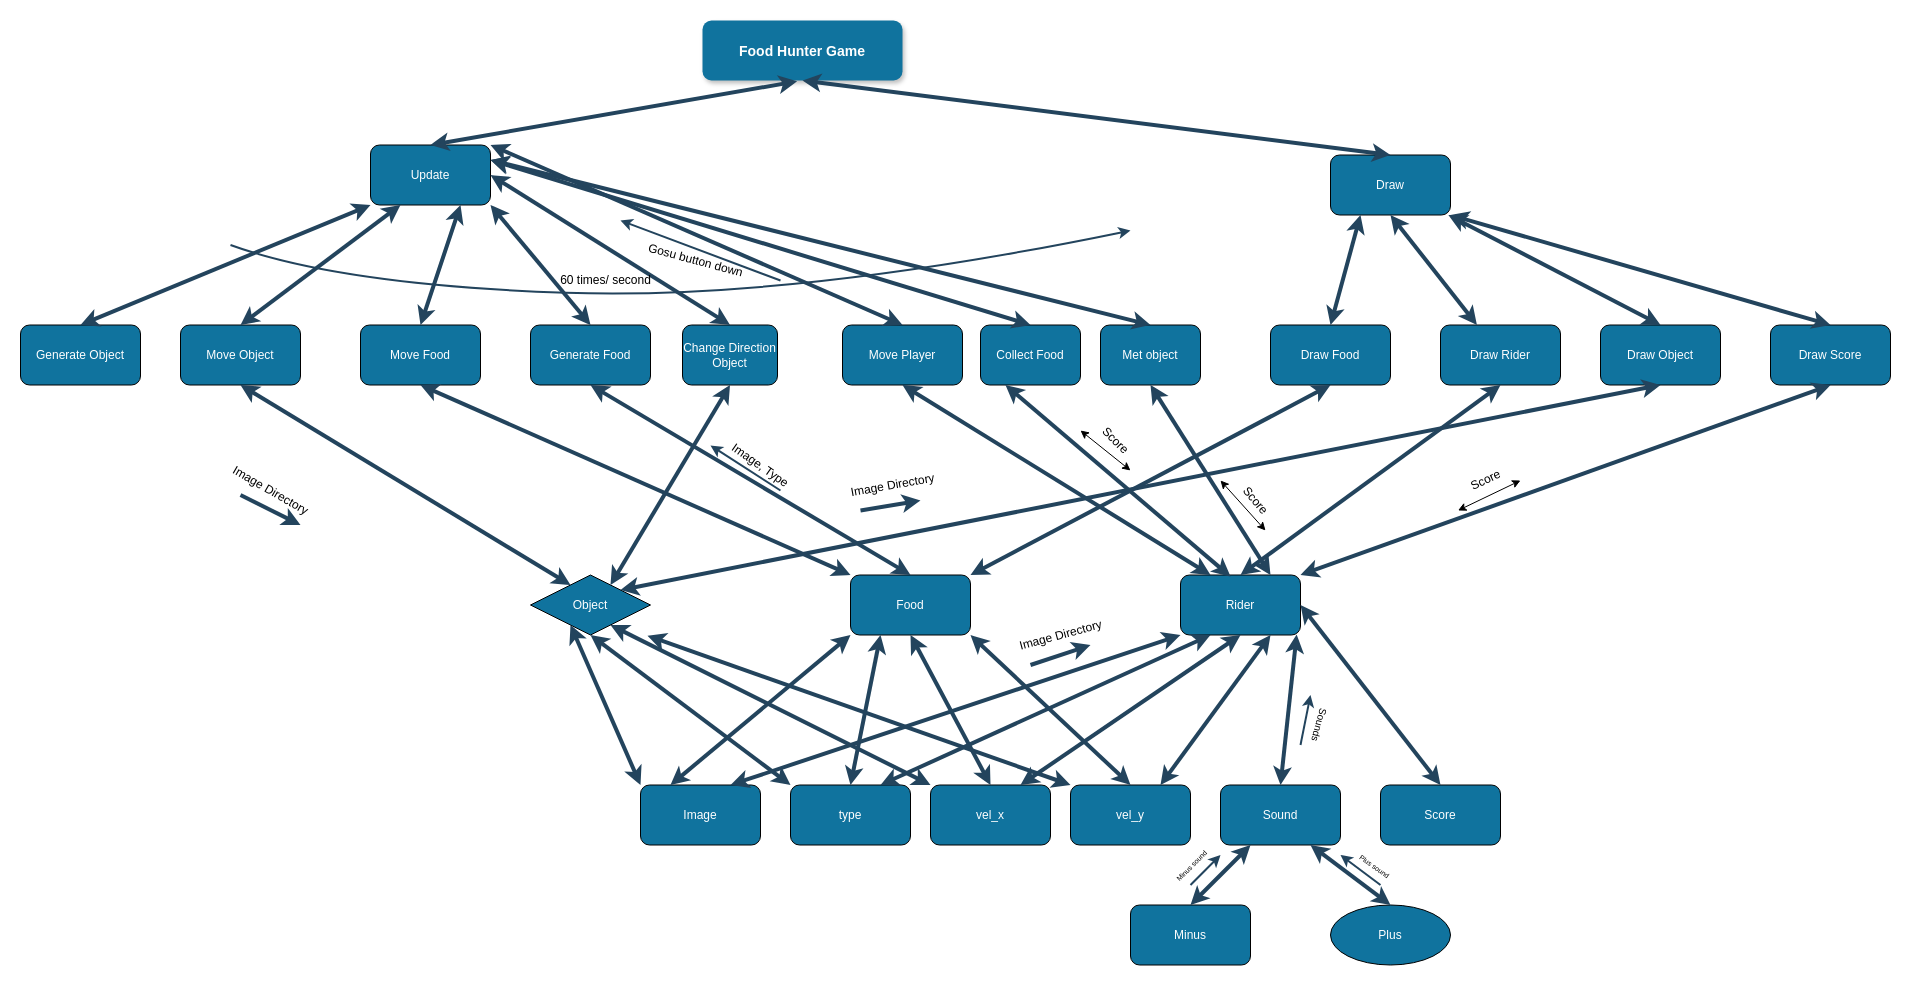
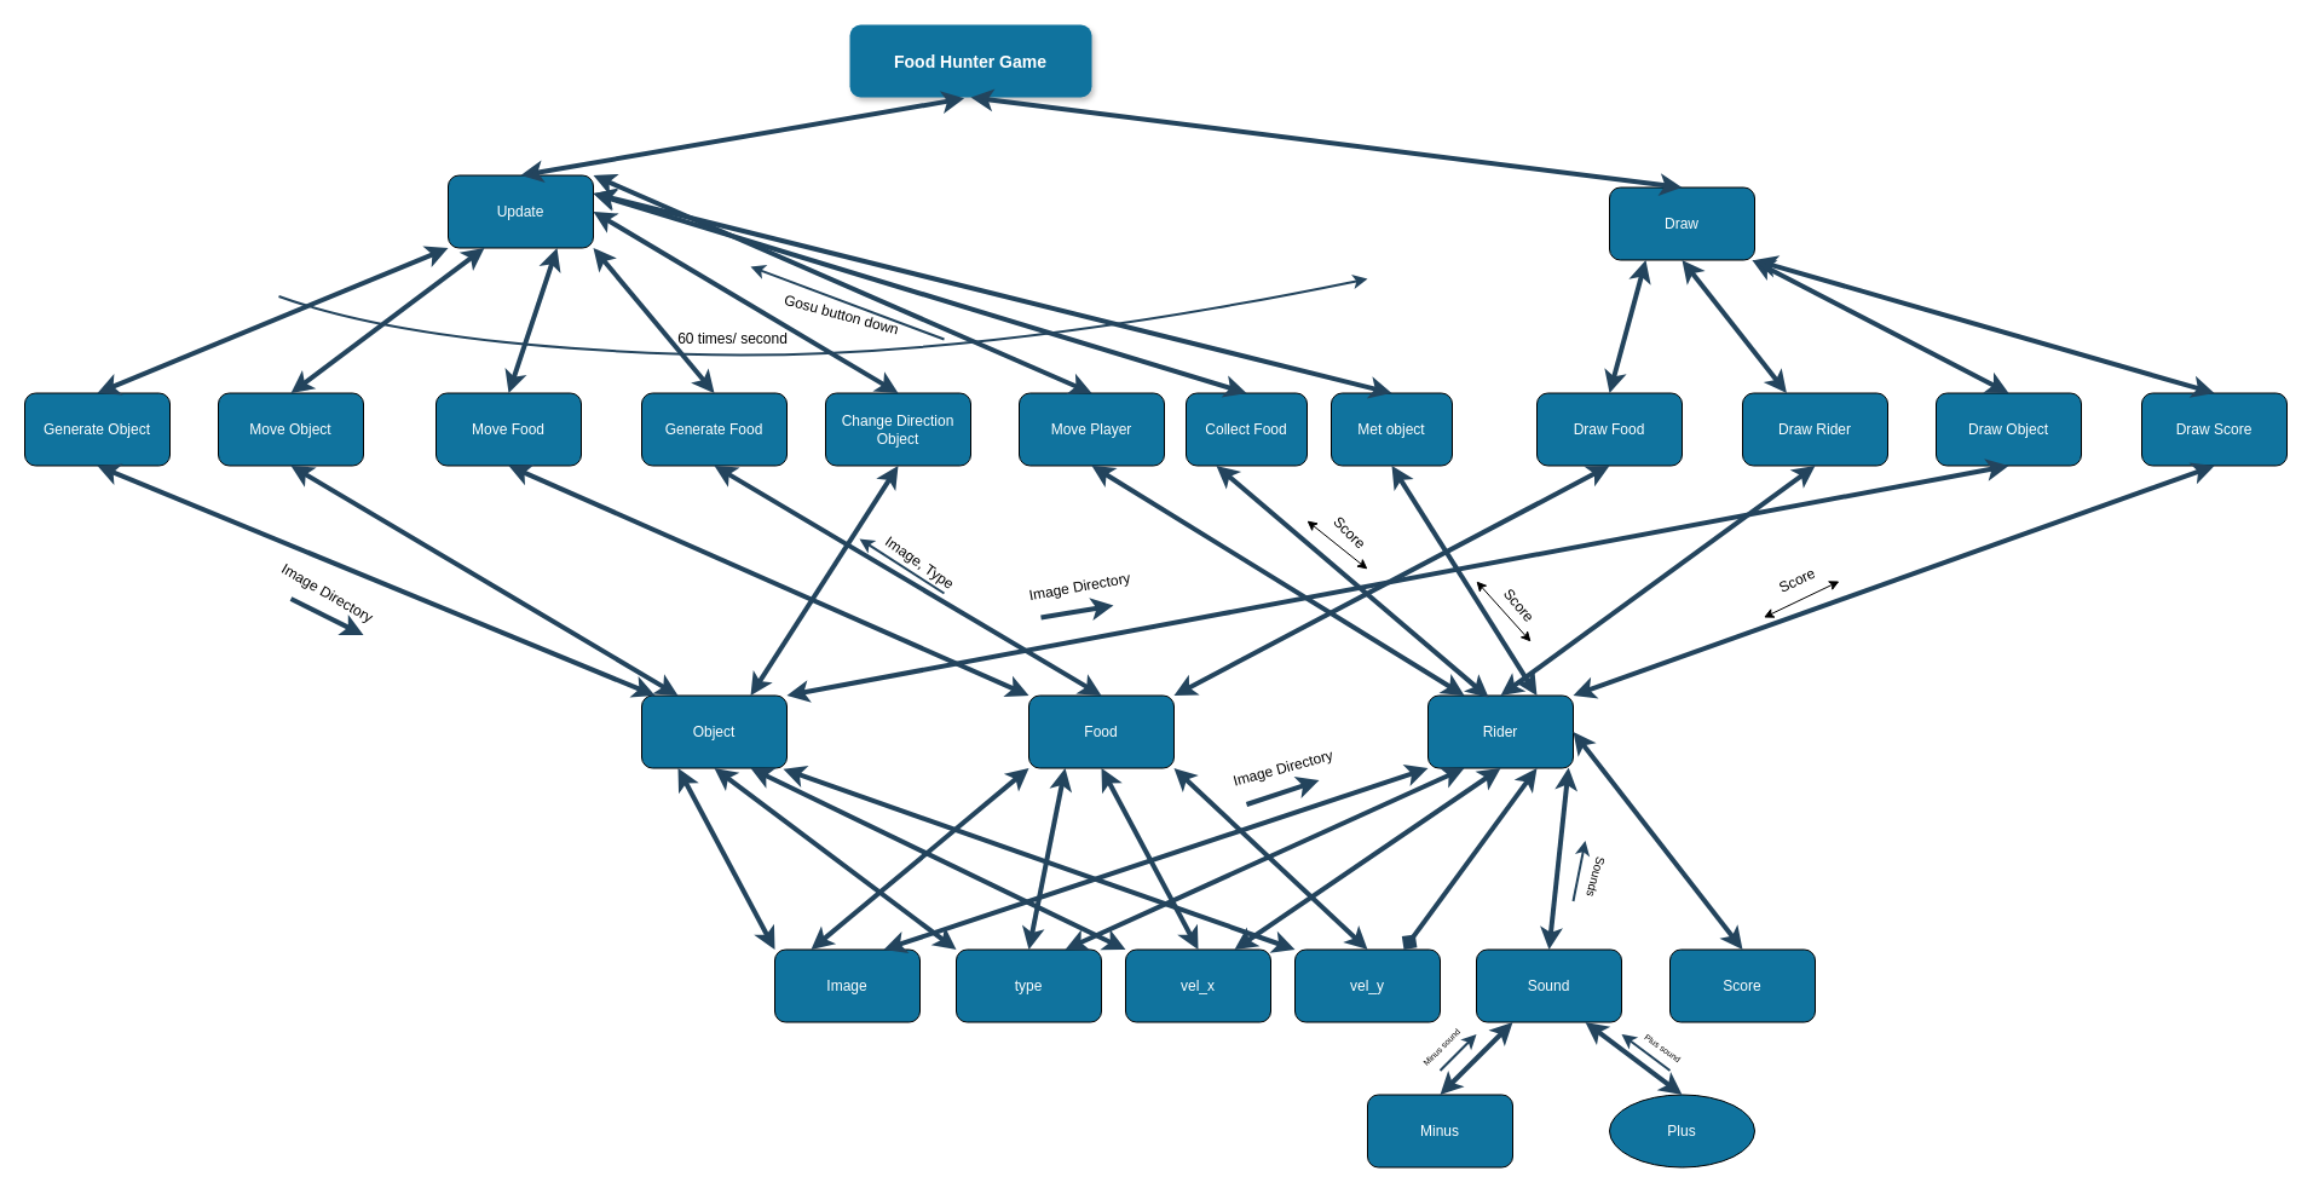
- <mxCell id="52" value="&lt;font color=&quot;#ffffff&quot;&gt;Change Direction Object&lt;/font&gt;" style="rounded=1;whiteSpace=wrap;html=1;fillColor=#10739E;" parent="1" vertex="1"><mxGeometry x="682" y="324.5" width="95" height="60" as="geometry" /></mxCell>
+ <mxCell id="52" value="&lt;font color=&quot;#ffffff&quot;&gt;Change Direction Object&lt;/font&gt;" style="rounded=1;whiteSpace=wrap;html=1;fillColor=#10739E;" parent="1" vertex="1"><mxGeometry x="682" y="324.5" width="120" height="60" as="geometry" /></mxCell>
+ <mxCell id="25" value="" style="endArrow=classic;startArrow=classic;html=1;strokeWidth=4;strokeColor=#23445D;exitX=0.5;exitY=1;exitDx=0;exitDy=0;entryX=0.092;entryY=0;entryDx=0;entryDy=0;entryPerimeter=0;" parent="1" source="8" target="3" edge="1"><mxGeometry width="50" height="50" relative="1" as="geometry"><mxPoint y="494.5" as="sourcePoint" x="270" /><mxPoint x="510" y="394.5" as="targetPoint" /></mxGeometry></mxCell>
- <mxCell id="3" value="&lt;font color=&quot;#ffffff&quot;&gt;Object&lt;/font&gt;" style="rhombus;whiteSpace=wrap;html=1;fillColor=#10739E;" parent="1" vertex="1"><mxGeometry x="530" y="574.5" width="120" height="60" as="geometry" /></mxCell>
+ <mxCell id="3" value="&lt;font color=&quot;#ffffff&quot;&gt;Object&lt;/font&gt;" style="rounded=1;whiteSpace=wrap;html=1;fillColor=#10739E;" parent="1" vertex="1"><mxGeometry x="530" y="574.5" width="120" height="60" as="geometry" /></mxCell>
- <mxCell id="51" value="" style="endArrow=classic;startArrow=classic;html=1;strokeWidth=4;strokeColor=#23445D;exitX=0.75;exitY=1;exitDx=0;exitDy=0;entryX=0.75;entryY=0;entryDx=0;entryDy=0;" parent="1" source="28" target="42" edge="1"><mxGeometry width="50" height="50" relative="1" as="geometry"><mxPoint x="1250" y="644.5" as="sourcePoint" /><mxPoint x="1030" y="794.5" as="targetPoint" /></mxGeometry></mxCell>
+ <mxCell id="51" value="" style="endArrow=diamond;startArrow=classic;html=1;strokeWidth=4;strokeColor=#23445D;exitX=0.75;exitY=1;exitDx=0;exitDy=0;entryX=0.75;entryY=0;entryDx=0;entryDy=0;" parent="1" source="28" target="42" edge="1"><mxGeometry width="50" height="50" relative="1" as="geometry"><mxPoint x="1250" y="644.5" as="sourcePoint" /><mxPoint x="1030" y="794.5" as="targetPoint" /></mxGeometry></mxCell>
